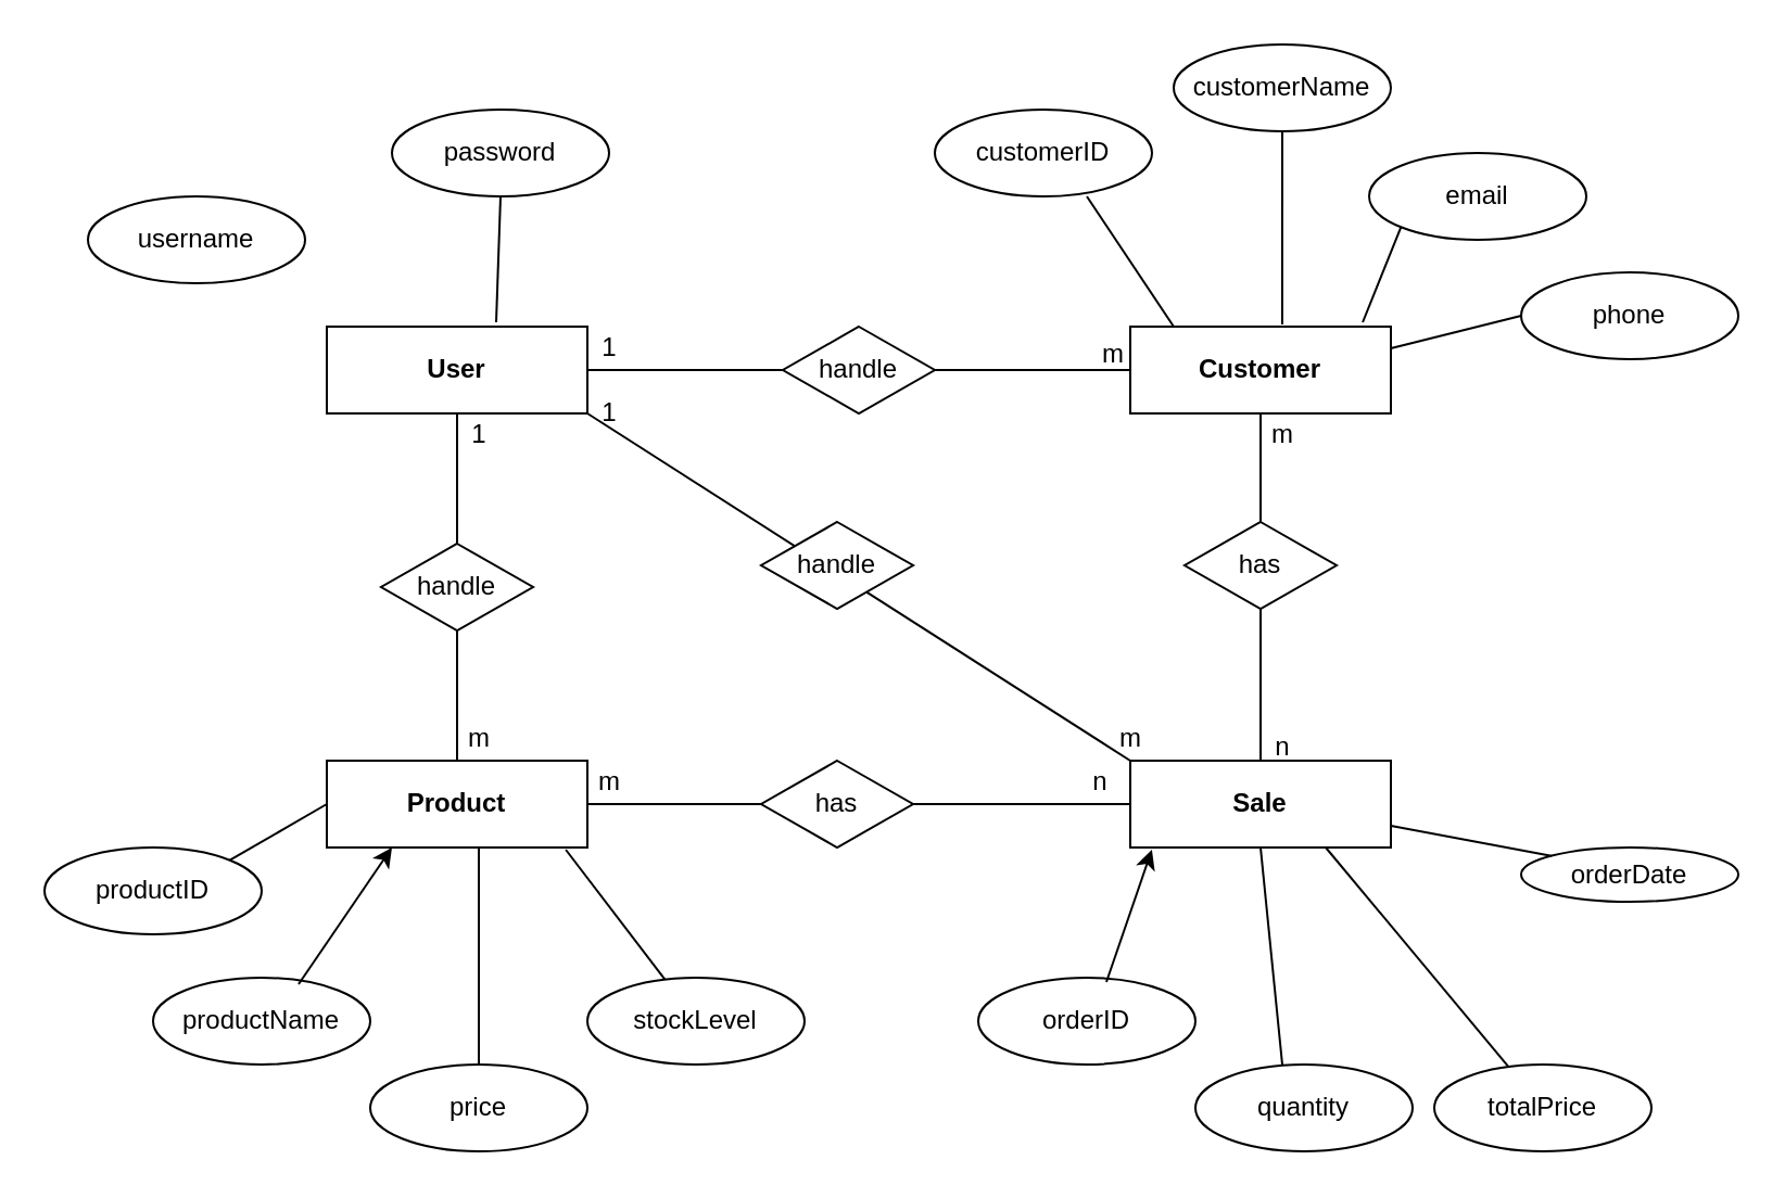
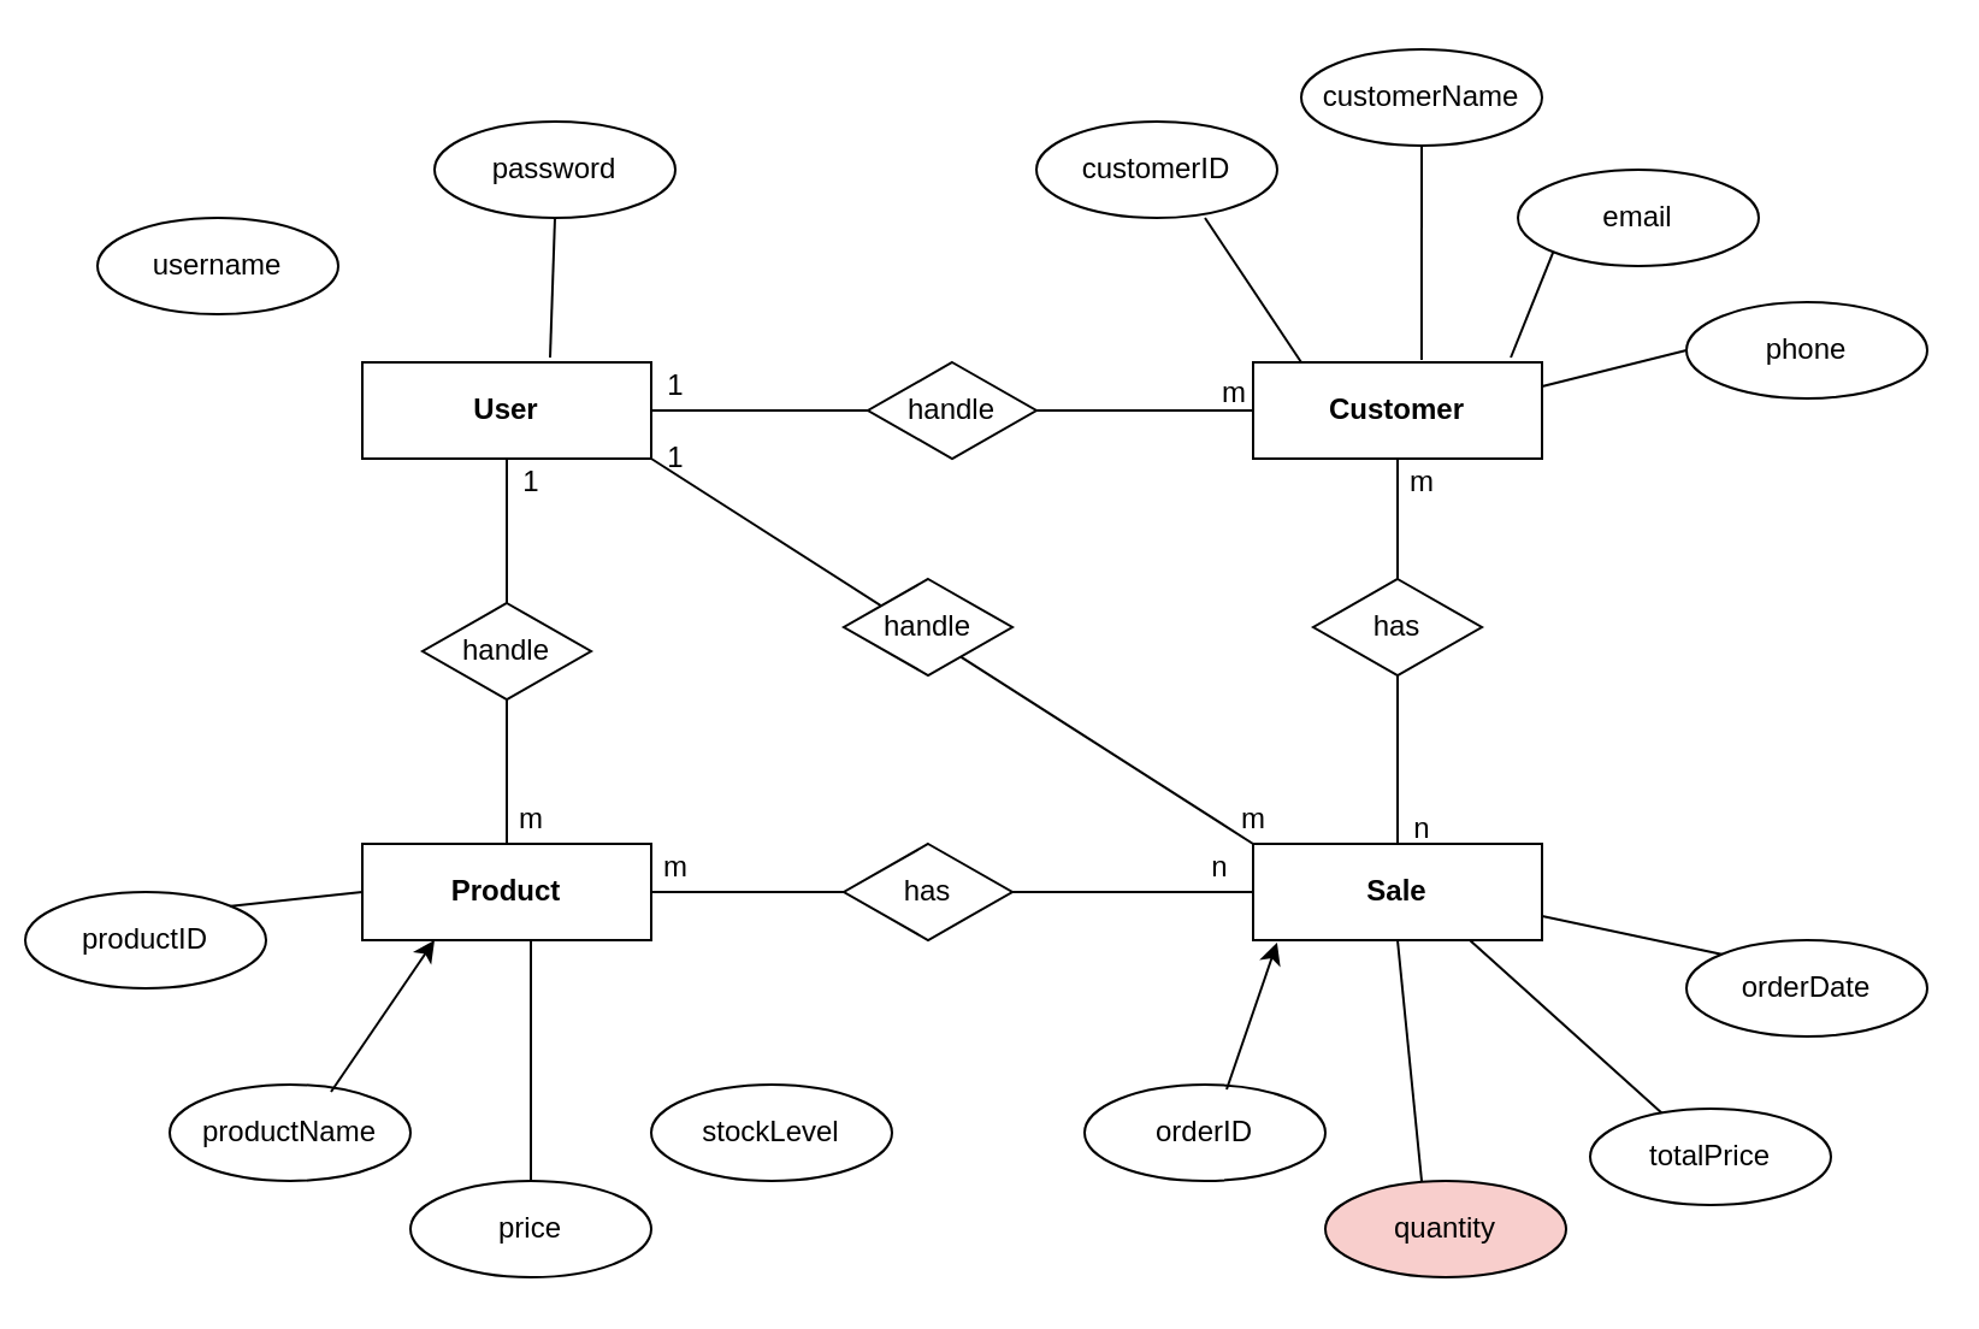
- <mxCell id="19" value="orderDate" style="ellipse;whiteSpace=wrap;html=1;" parent="1" vertex="1"><mxGeometry x="700" y="390" width="100" height="25" as="geometry" /></mxCell>
+ <mxCell id="19" value="orderDate" style="ellipse;whiteSpace=wrap;html=1;" parent="1" vertex="1"><mxGeometry x="700" y="390" width="100" height="40" as="geometry" /></mxCell>
- <mxCell id="12" value="productID" style="ellipse;whiteSpace=wrap;html=1;" parent="1" vertex="1"><mxGeometry x="20" y="390" width="100" height="40" as="geometry" /></mxCell>
+ <mxCell id="12" value="productID" style="ellipse;whiteSpace=wrap;html=1;" parent="1" vertex="1"><mxGeometry x="10" y="370" width="100" height="40" as="geometry" /></mxCell>
- <mxCell id="28" value="" style="endArrow=none;html=1;rounded=0;entryX=0.917;entryY=1.025;entryDx=0;entryDy=0;entryPerimeter=0;" parent="1" source="15" target="4" edge="1"><mxGeometry width="50" height="50" relative="1" as="geometry"><mxPoint x="410" y="510" as="sourcePoint" /><mxPoint x="260" y="400" as="targetPoint" /></mxGeometry></mxCell>
- <mxCell id="17" value="quantity" style="ellipse;whiteSpace=wrap;html=1;" parent="1" vertex="1"><mxGeometry x="550" y="490" width="100" height="40" as="geometry" /></mxCell>
+ <mxCell id="17" value="quantity" style="ellipse;whiteSpace=wrap;html=1;fillColor=#f8cecc;" parent="1" vertex="1"><mxGeometry x="550" y="490" width="100" height="40" as="geometry" /></mxCell>
- <mxCell id="18" value="totalPrice" style="ellipse;whiteSpace=wrap;html=1;" parent="1" vertex="1"><mxGeometry x="660" y="490" width="100" height="40" as="geometry" /></mxCell>
+ <mxCell id="18" value="totalPrice" style="ellipse;whiteSpace=wrap;html=1;" parent="1" vertex="1"><mxGeometry x="660" y="460" width="100" height="40" as="geometry" /></mxCell>
